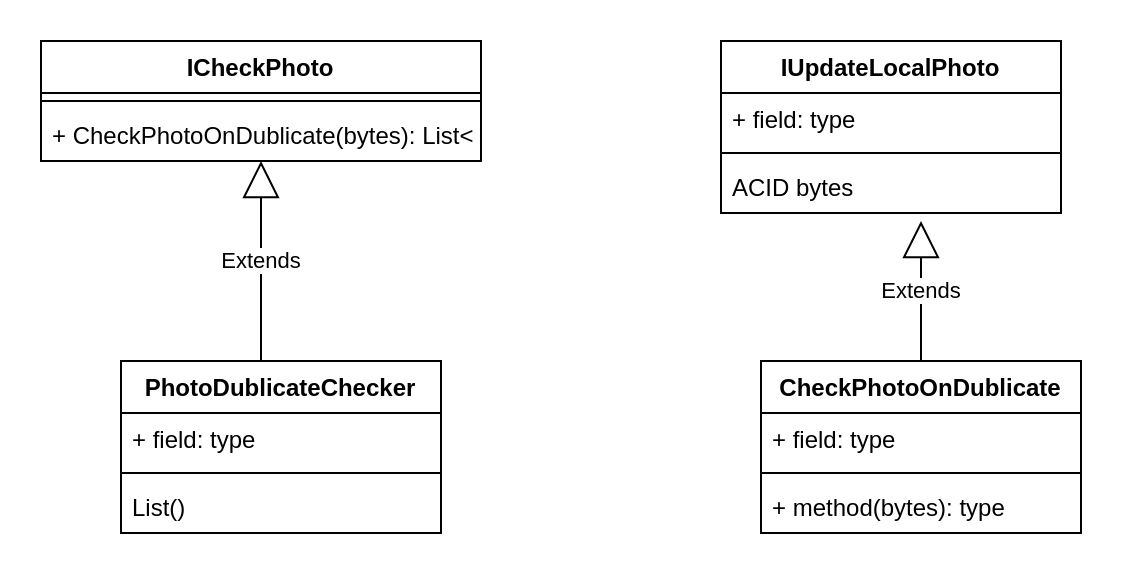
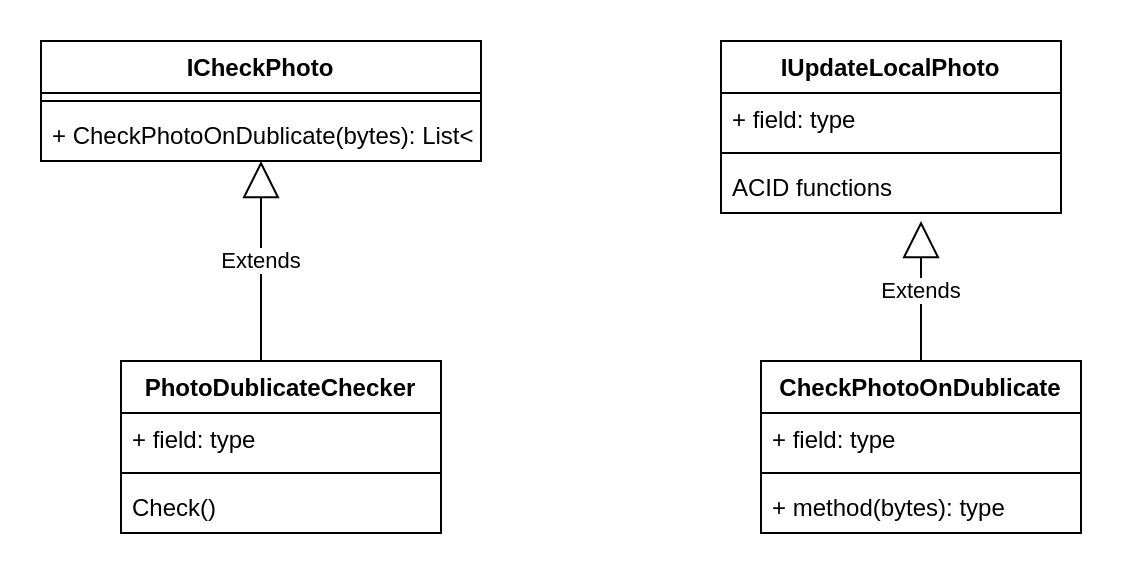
- <mxCell id="17" value="ACID bytes" style="text;strokeColor=none;fillColor=none;align=left;verticalAlign=top;spacingLeft=4;spacingRight=4;overflow=hidden;rotatable=0;points=[[0,0.5],[1,0.5]];portConstraint=eastwest;" vertex="1" parent="14"><mxGeometry y="60" width="170" height="26" as="geometry" /></mxCell>
+ <mxCell id="17" value="ACID functions" style="text;strokeColor=none;fillColor=none;align=left;verticalAlign=top;spacingLeft=4;spacingRight=4;overflow=hidden;rotatable=0;points=[[0,0.5],[1,0.5]];portConstraint=eastwest;" vertex="1" parent="14"><mxGeometry y="60" width="170" height="26" as="geometry" /></mxCell>
- <mxCell id="6" value="List()" style="text;strokeColor=none;fillColor=none;align=left;verticalAlign=top;spacingLeft=4;spacingRight=4;overflow=hidden;rotatable=0;points=[[0,0.5],[1,0.5]];portConstraint=eastwest;" vertex="1" parent="2"><mxGeometry y="60" width="160" height="26" as="geometry" /></mxCell>
+ <mxCell id="6" value="Check()" style="text;strokeColor=none;fillColor=none;align=left;verticalAlign=top;spacingLeft=4;spacingRight=4;overflow=hidden;rotatable=0;points=[[0,0.5],[1,0.5]];portConstraint=eastwest;" vertex="1" parent="2"><mxGeometry y="60" width="160" height="26" as="geometry" /></mxCell>
